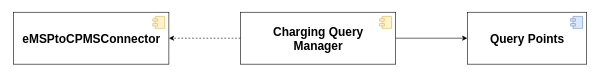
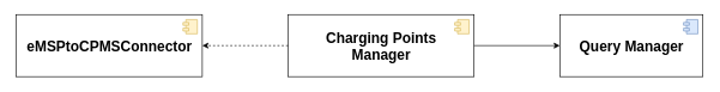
- <mxCell id="4" value="&lt;b&gt;Charging Query&lt;br&gt;Manager&lt;br&gt;&lt;/b&gt;" style="html=1;dropTarget=0;fontSize=20;sketch=0;" parent="1" vertex="1"><mxGeometry x="400" y="20" width="260" height="87" as="geometry" /></mxCell>
+ <mxCell id="4" value="&lt;b&gt;Charging Points&lt;br&gt;Manager&lt;br&gt;&lt;/b&gt;" style="html=1;dropTarget=0;fontSize=20;sketch=0;" parent="1" vertex="1"><mxGeometry x="400" y="20" width="260" height="87" as="geometry" /></mxCell>
- <mxCell id="2" value="&lt;b style=&quot;font-size: 20px&quot;&gt;Query Points&lt;/b&gt;" style="html=1;dropTarget=0;fontSize=20;fontStyle=0;" parent="1" vertex="1"><mxGeometry x="780" y="20" width="200" height="87" as="geometry" /></mxCell>
+ <mxCell id="2" value="&lt;b style=&quot;font-size: 20px&quot;&gt;Query Manager&lt;/b&gt;" style="html=1;dropTarget=0;fontSize=20;fontStyle=0;" parent="1" vertex="1"><mxGeometry x="780" y="20" width="200" height="87" as="geometry" /></mxCell>
